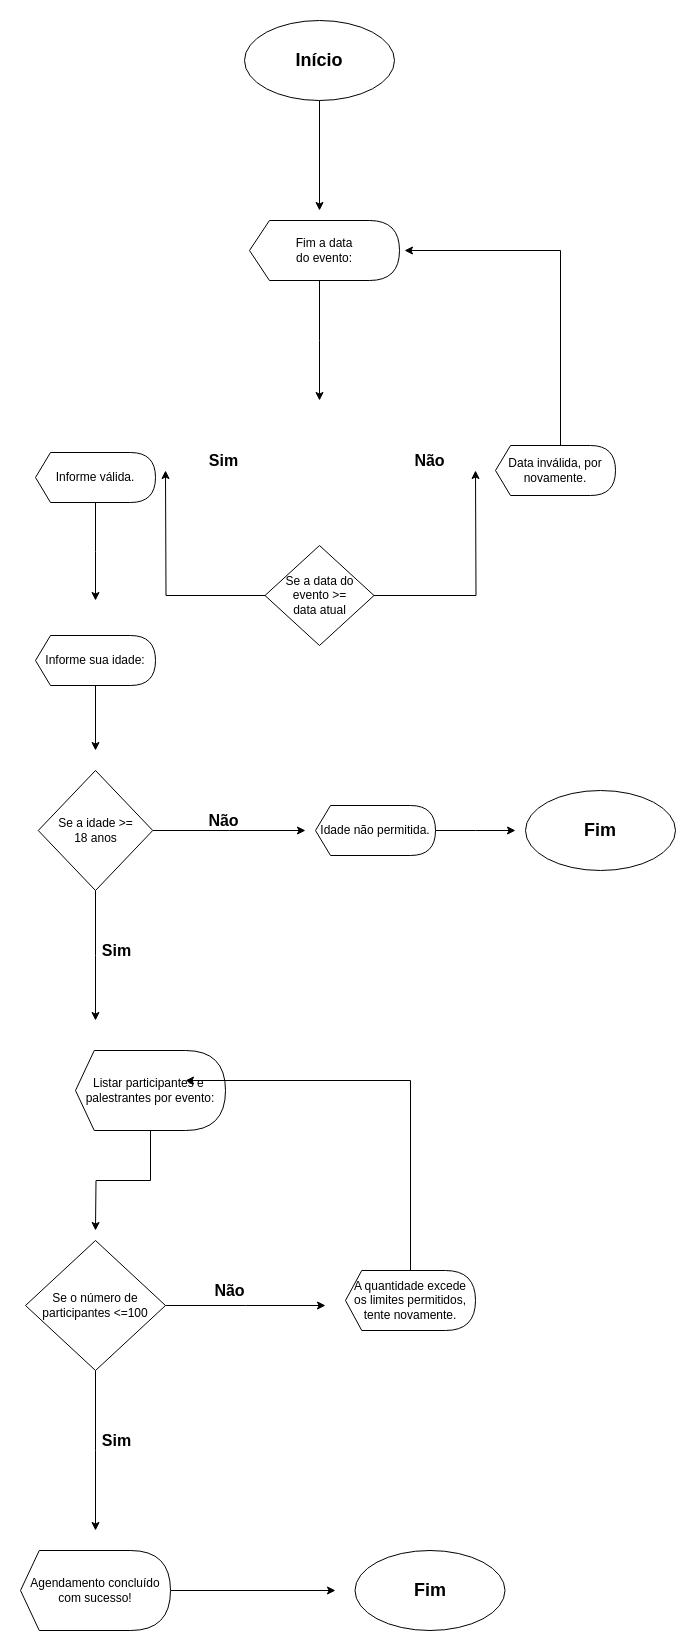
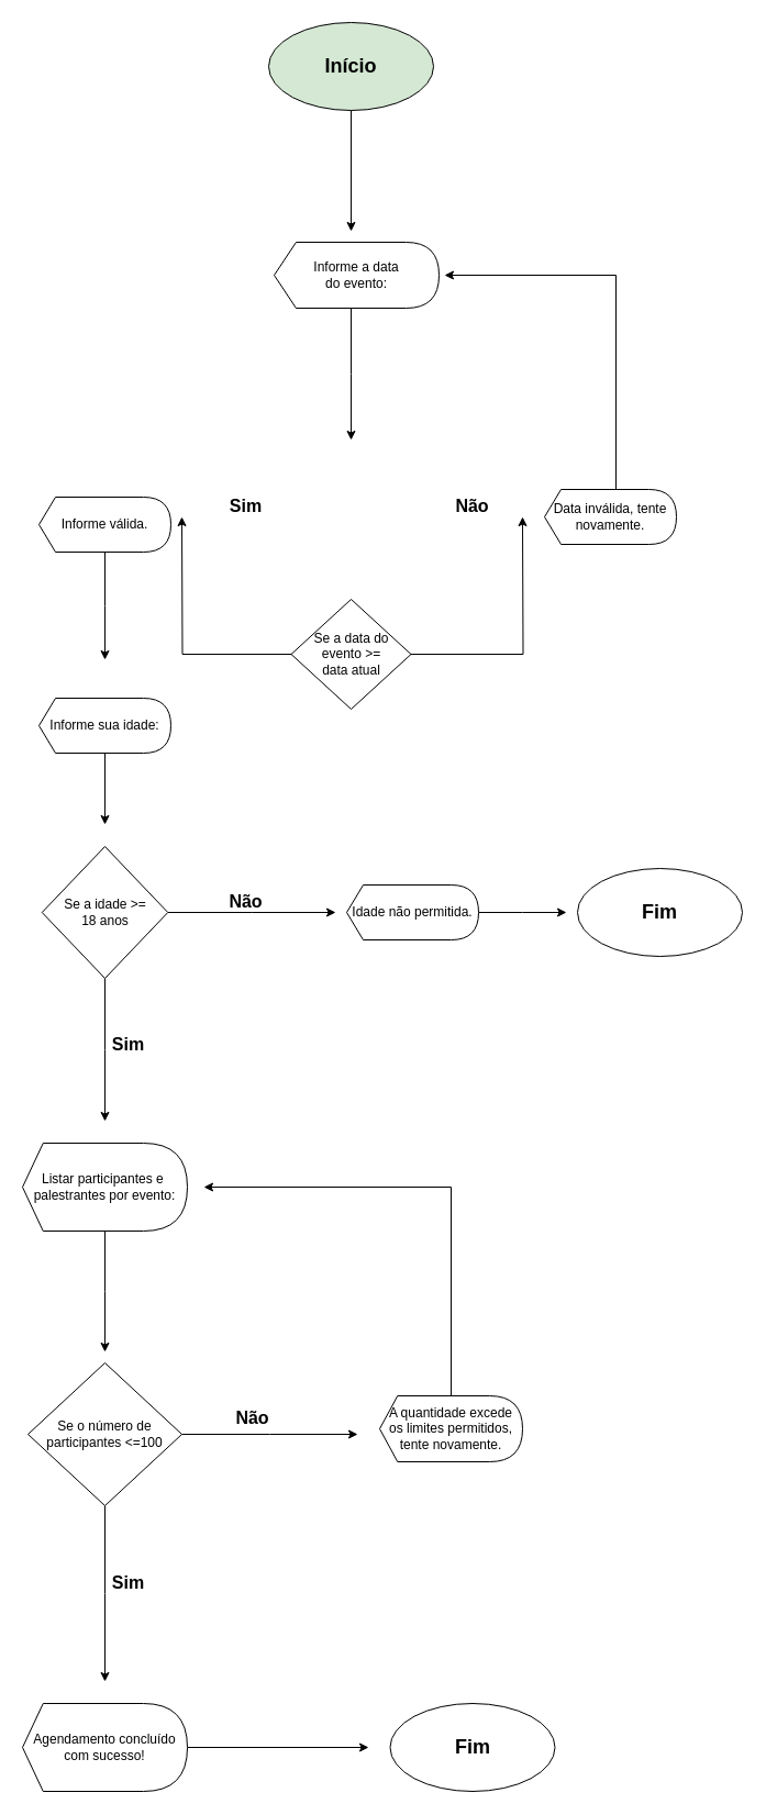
- <mxCell id="2" value="&lt;b&gt;&lt;font style=&quot;font-size: 18px;&quot;&gt;Início&lt;/font&gt;&lt;/b&gt;" style="ellipse;whiteSpace=wrap;html=1;" vertex="1" parent="1"><mxGeometry x="244" y="20" width="150" height="80" as="geometry" /></mxCell>
+ <mxCell id="2" value="&lt;b&gt;&lt;font style=&quot;font-size: 18px;&quot;&gt;Início&lt;/font&gt;&lt;/b&gt;" style="ellipse;whiteSpace=wrap;html=1;fillColor=#d5e8d4;" vertex="1" parent="1"><mxGeometry x="244" y="20" width="150" height="80" as="geometry" /></mxCell>
- <mxCell id="5" value="Fim a data&lt;br&gt;do evento:" style="shape=display;whiteSpace=wrap;html=1;size=0.133;" vertex="1" parent="1"><mxGeometry x="249" y="220" width="150" height="60" as="geometry" /></mxCell>
+ <mxCell id="5" value="Informe a data&lt;br&gt;do evento:" style="shape=display;whiteSpace=wrap;html=1;size=0.133;" vertex="1" parent="1"><mxGeometry x="249" y="220" width="150" height="60" as="geometry" /></mxCell>
- <mxCell id="26" value="Data inválida, por novamente." style="shape=display;whiteSpace=wrap;html=1;fontSize=12;size=0.125;" vertex="1" parent="1"><mxGeometry x="495" y="445" width="120" height="50" as="geometry" /></mxCell>
+ <mxCell id="26" value="Data inválida, tente novamente." style="shape=display;whiteSpace=wrap;html=1;fontSize=12;size=0.125;" vertex="1" parent="1"><mxGeometry x="495" y="445" width="120" height="50" as="geometry" /></mxCell>
- <mxCell id="25" value="Listar participantes e&amp;nbsp; palestrantes por evento:" style="shape=display;whiteSpace=wrap;html=1;fontSize=12;size=0.125;" vertex="1" parent="1"><mxGeometry x="75" y="1050" width="150" height="80" as="geometry" /></mxCell>
+ <mxCell id="25" value="Listar participantes e&amp;nbsp; palestrantes por evento:" style="shape=display;whiteSpace=wrap;html=1;fontSize=12;size=0.125;" vertex="1" parent="1"><mxGeometry x="20" y="1040" width="150" height="80" as="geometry" /></mxCell>
